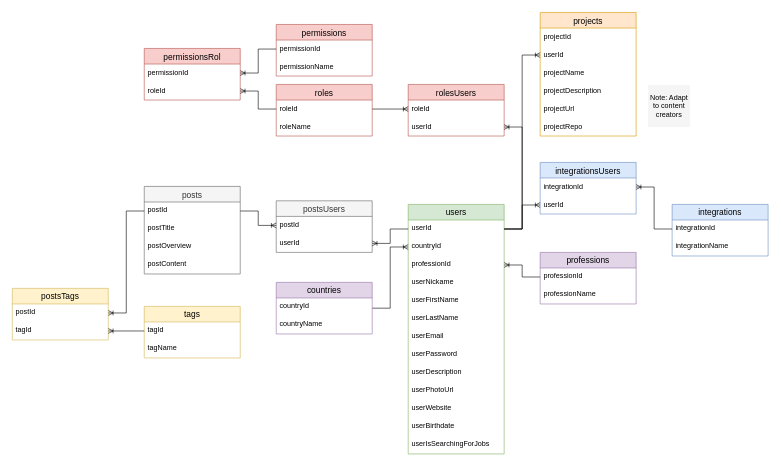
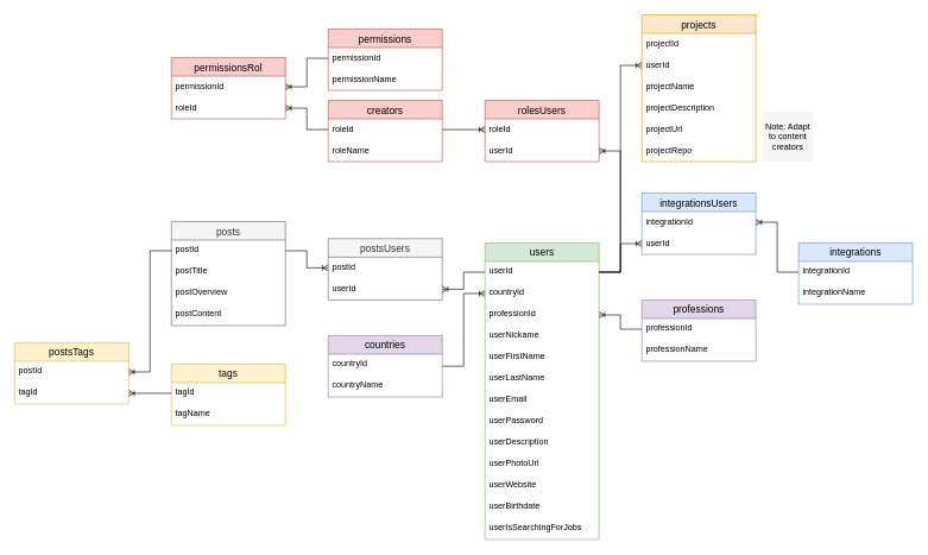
- <mxCell id="59" value="roles" style="swimlane;fontStyle=0;childLayout=stackLayout;horizontal=1;startSize=26;horizontalStack=0;resizeParent=1;resizeParentMax=0;resizeLast=0;collapsible=1;marginBottom=0;align=center;fontSize=14;fillColor=#f8cecc;strokeColor=#b85450;" parent="1" vertex="1"><mxGeometry x="460" y="140" width="160" height="86" as="geometry" /></mxCell>
+ <mxCell id="59" value="creators" style="swimlane;fontStyle=0;childLayout=stackLayout;horizontal=1;startSize=26;horizontalStack=0;resizeParent=1;resizeParentMax=0;resizeLast=0;collapsible=1;marginBottom=0;align=center;fontSize=14;fillColor=#f8cecc;strokeColor=#b85450;" parent="1" vertex="1"><mxGeometry x="460" y="140" width="160" height="86" as="geometry" /></mxCell>
- <mxCell id="58" value="Note: Adapt to content creators" style="text;html=1;align=center;verticalAlign=middle;whiteSpace=wrap;rounded=0;fillColor=#F5F5F5;" parent="1" vertex="1"><mxGeometry x="1080" y="141" width="70" height="70" as="geometry" /></mxCell>
+ <mxCell id="58" value="Note: Adapt to content creators" style="text;html=1;align=center;verticalAlign=middle;whiteSpace=wrap;rounded=0;fillColor=#F5F5F5;" parent="1" vertex="1"><mxGeometry x="1070" y="156" width="70" height="70" as="geometry" /></mxCell>
